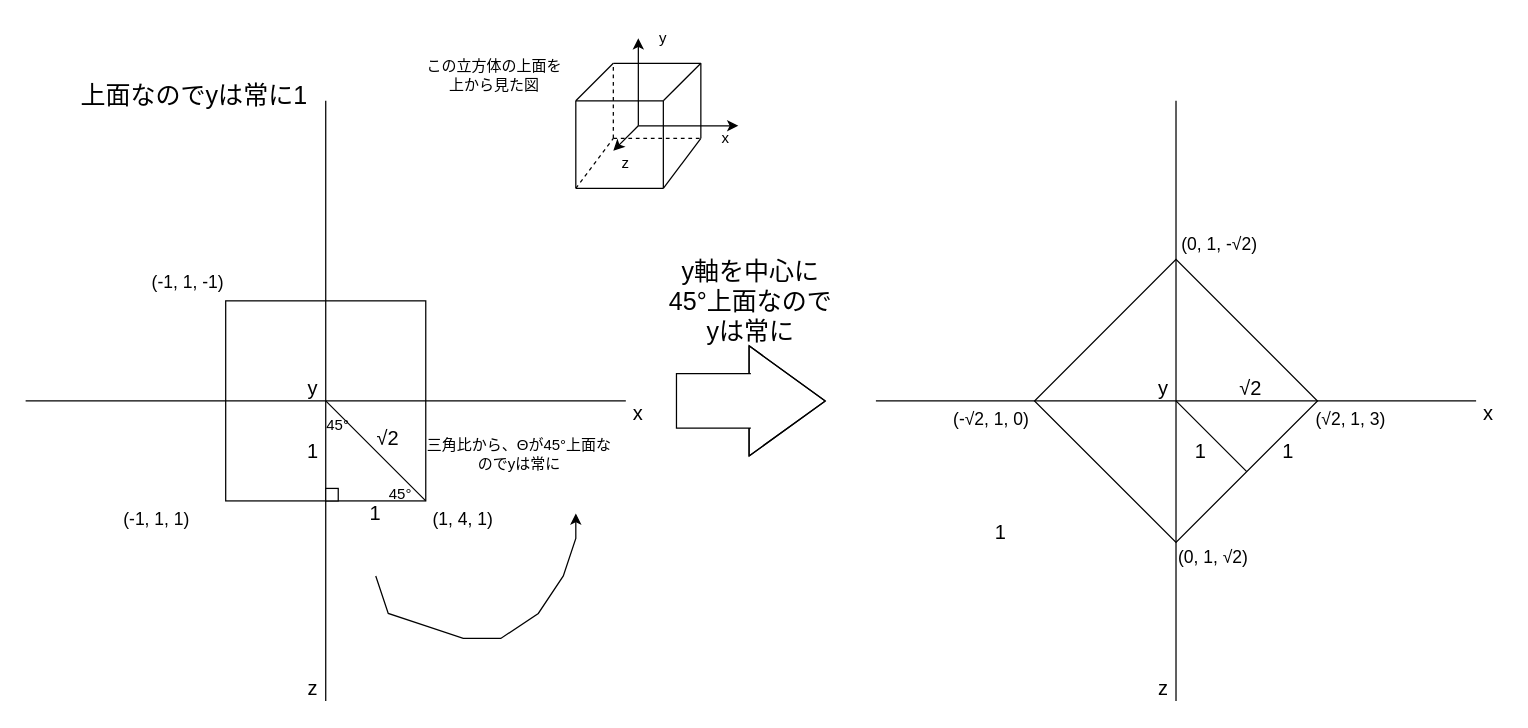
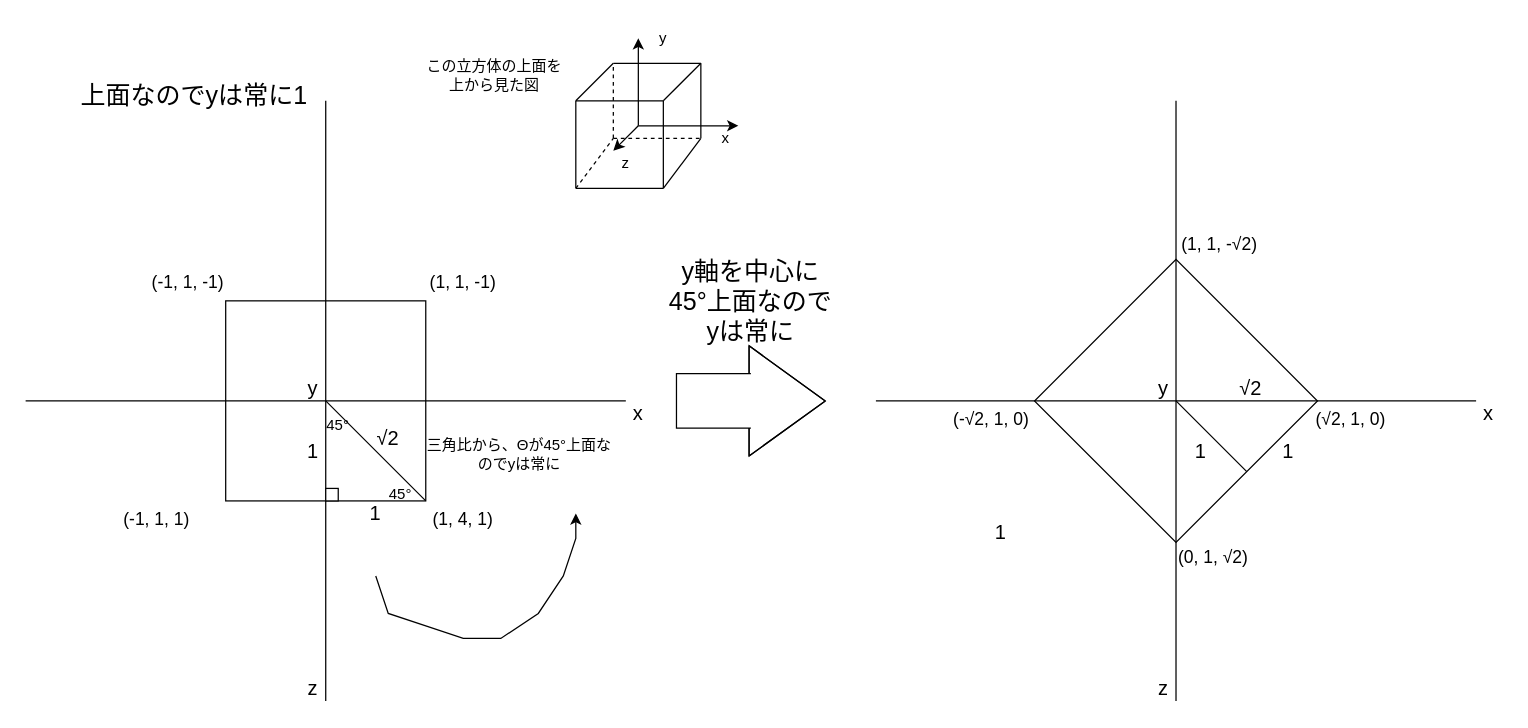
- <mxCell id="49" value="(0, 1, -√2)" style="text;html=1;align=center;verticalAlign=middle;whiteSpace=wrap;rounded=0;fontSize=14;" vertex="1" parent="1"><mxGeometry x="940" y="180" width="70" height="30" as="geometry" /></mxCell>
+ <mxCell id="49" value="(1, 1, -√2)" style="text;html=1;align=center;verticalAlign=middle;whiteSpace=wrap;rounded=0;fontSize=14;" vertex="1" parent="1"><mxGeometry x="940" y="180" width="70" height="30" as="geometry" /></mxCell>
+ <mxCell id="29" value="(1, 1, -1)" style="text;html=1;align=center;verticalAlign=middle;whiteSpace=wrap;rounded=0;fontSize=14;" vertex="1" parent="1"><mxGeometry x="340" y="210" width="60" height="30" as="geometry" /></mxCell>
- <mxCell id="48" value="(√2, 1, 3)" style="text;html=1;align=center;verticalAlign=middle;whiteSpace=wrap;rounded=0;fontSize=14;" vertex="1" parent="1"><mxGeometry x="1050" y="320" width="60" height="30" as="geometry" /></mxCell>
+ <mxCell id="48" value="(√2, 1, 0)" style="text;html=1;align=center;verticalAlign=middle;whiteSpace=wrap;rounded=0;fontSize=14;" vertex="1" parent="1"><mxGeometry x="1050" y="320" width="60" height="30" as="geometry" /></mxCell>
